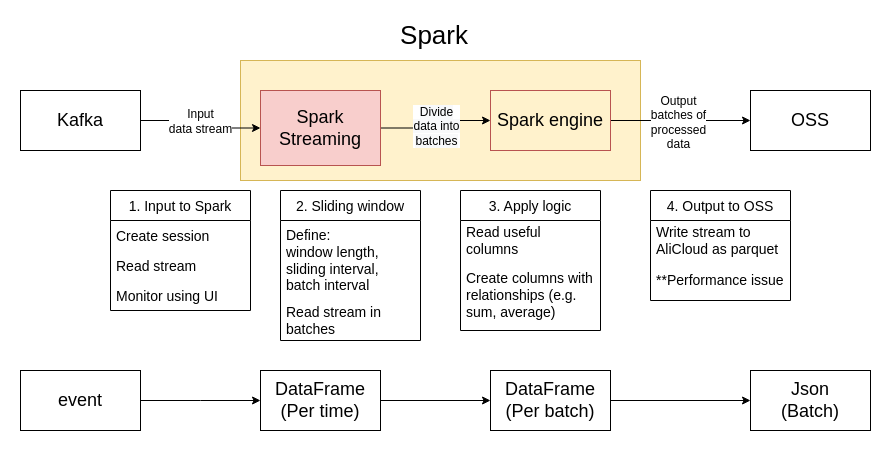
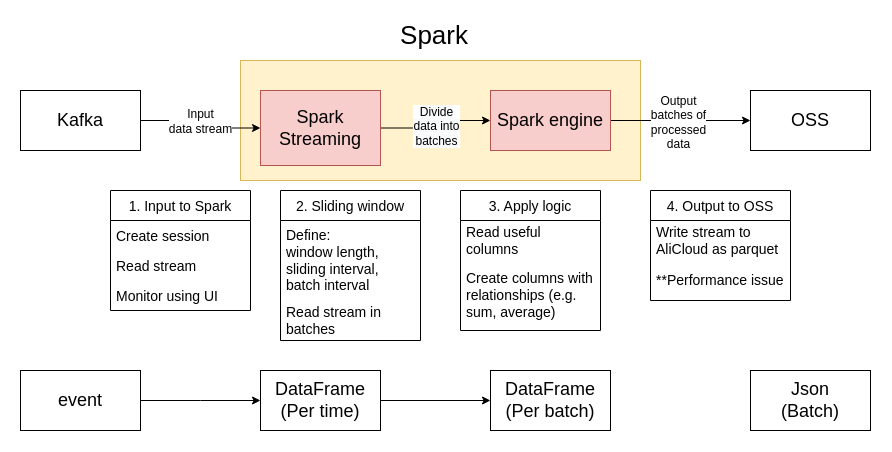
- <mxCell id="12" value="Spark engine" style="rounded=0;whiteSpace=wrap;html=1;fontSize=18;fillColor=#fff2cc;strokeColor=#b85450;" vertex="1" parent="1"><mxGeometry x="490" y="90" width="120" height="60" as="geometry" /></mxCell>
+ <mxCell id="12" value="Spark engine" style="rounded=0;whiteSpace=wrap;html=1;fontSize=18;fillColor=#f8cecc;strokeColor=#b85450;" vertex="1" parent="1"><mxGeometry x="490" y="90" width="120" height="60" as="geometry" /></mxCell>
- <mxCell id="16" style="edgeStyle=orthogonalEdgeStyle;rounded=0;orthogonalLoop=1;jettySize=auto;html=1;exitX=1;exitY=0.5;exitDx=0;exitDy=0;entryX=0;entryY=0.5;entryDx=0;entryDy=0;fontSize=18;" edge="1" parent="1" source="17" target="20"><mxGeometry relative="1" as="geometry" /></mxCell>
